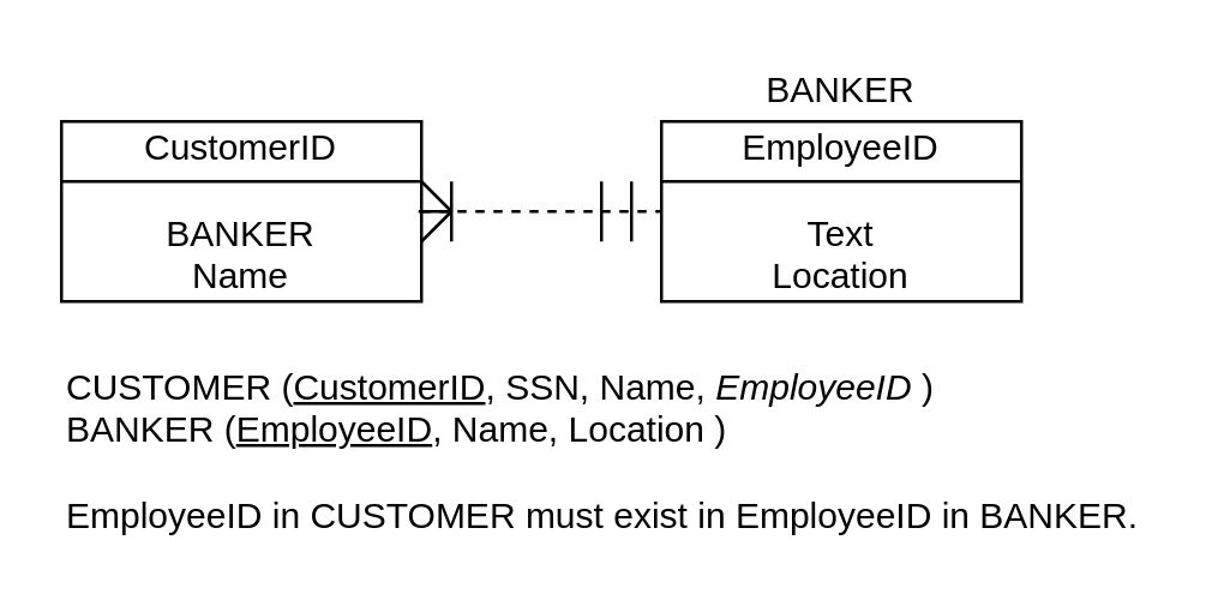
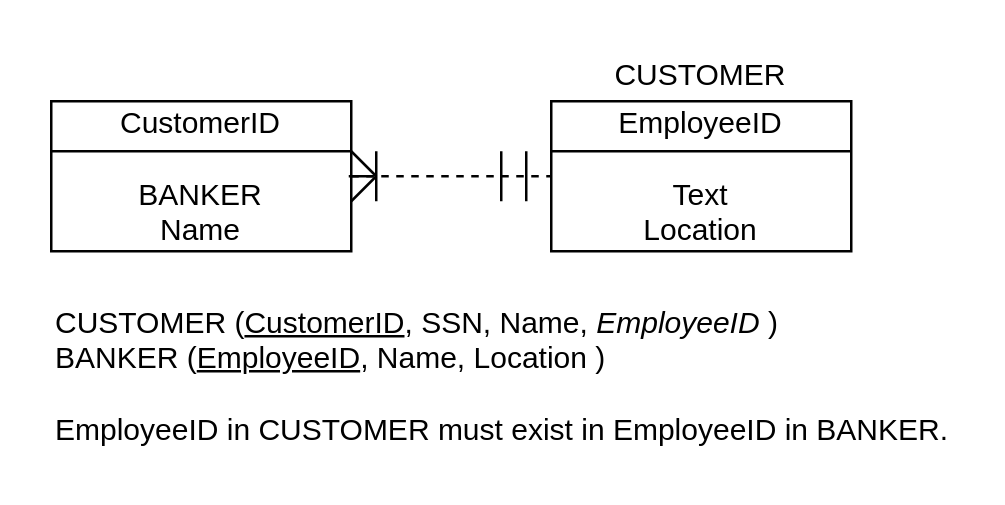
- <mxCell id="3" value="BANKER" style="text;html=1;strokeColor=none;fillColor=none;align=center;verticalAlign=middle;whiteSpace=wrap;rounded=0;" vertex="1" parent="1"><mxGeometry x="220" y="20" width="120" height="20" as="geometry" /></mxCell>
+ <mxCell id="3" value="CUSTOMER" style="text;html=1;strokeColor=none;fillColor=none;align=center;verticalAlign=middle;whiteSpace=wrap;rounded=0;" vertex="1" parent="1"><mxGeometry x="220" y="20" width="120" height="20" as="geometry" /></mxCell>
